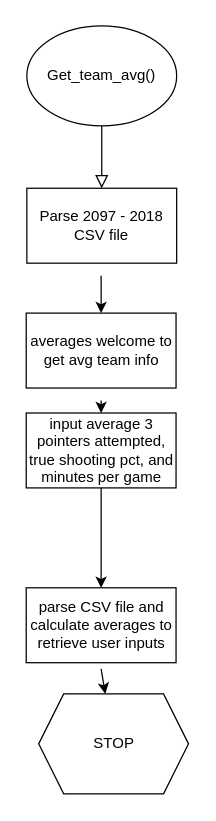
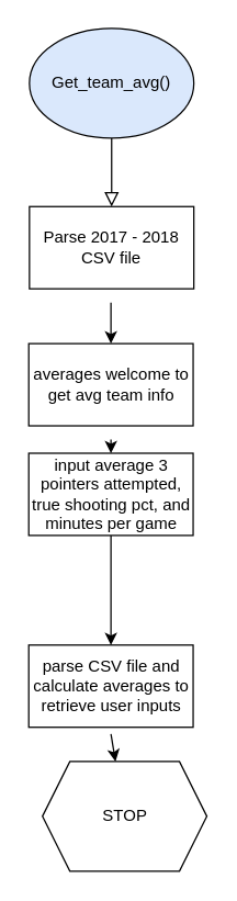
- <mxCell id="3" value="Get_team_avg()" style="ellipse;whiteSpace=wrap;html=1;" vertex="1" parent="1"><mxGeometry x="21" y="20" width="120" height="80" as="geometry" /></mxCell>
+ <mxCell id="3" value="Get_team_avg()" style="ellipse;whiteSpace=wrap;html=1;fillColor=#dae8fc;" vertex="1" parent="1"><mxGeometry x="21" y="20" width="120" height="80" as="geometry" /></mxCell>
- <mxCell id="4" value="Parse 2097 - 2018 CSV file" style="rounded=0;whiteSpace=wrap;html=1;" vertex="1" parent="1"><mxGeometry x="21" y="150" width="120" height="60" as="geometry" /></mxCell>
+ <mxCell id="4" value="Parse 2017 - 2018 CSV file" style="rounded=0;whiteSpace=wrap;html=1;" vertex="1" parent="1"><mxGeometry x="21" y="150" width="120" height="60" as="geometry" /></mxCell>
